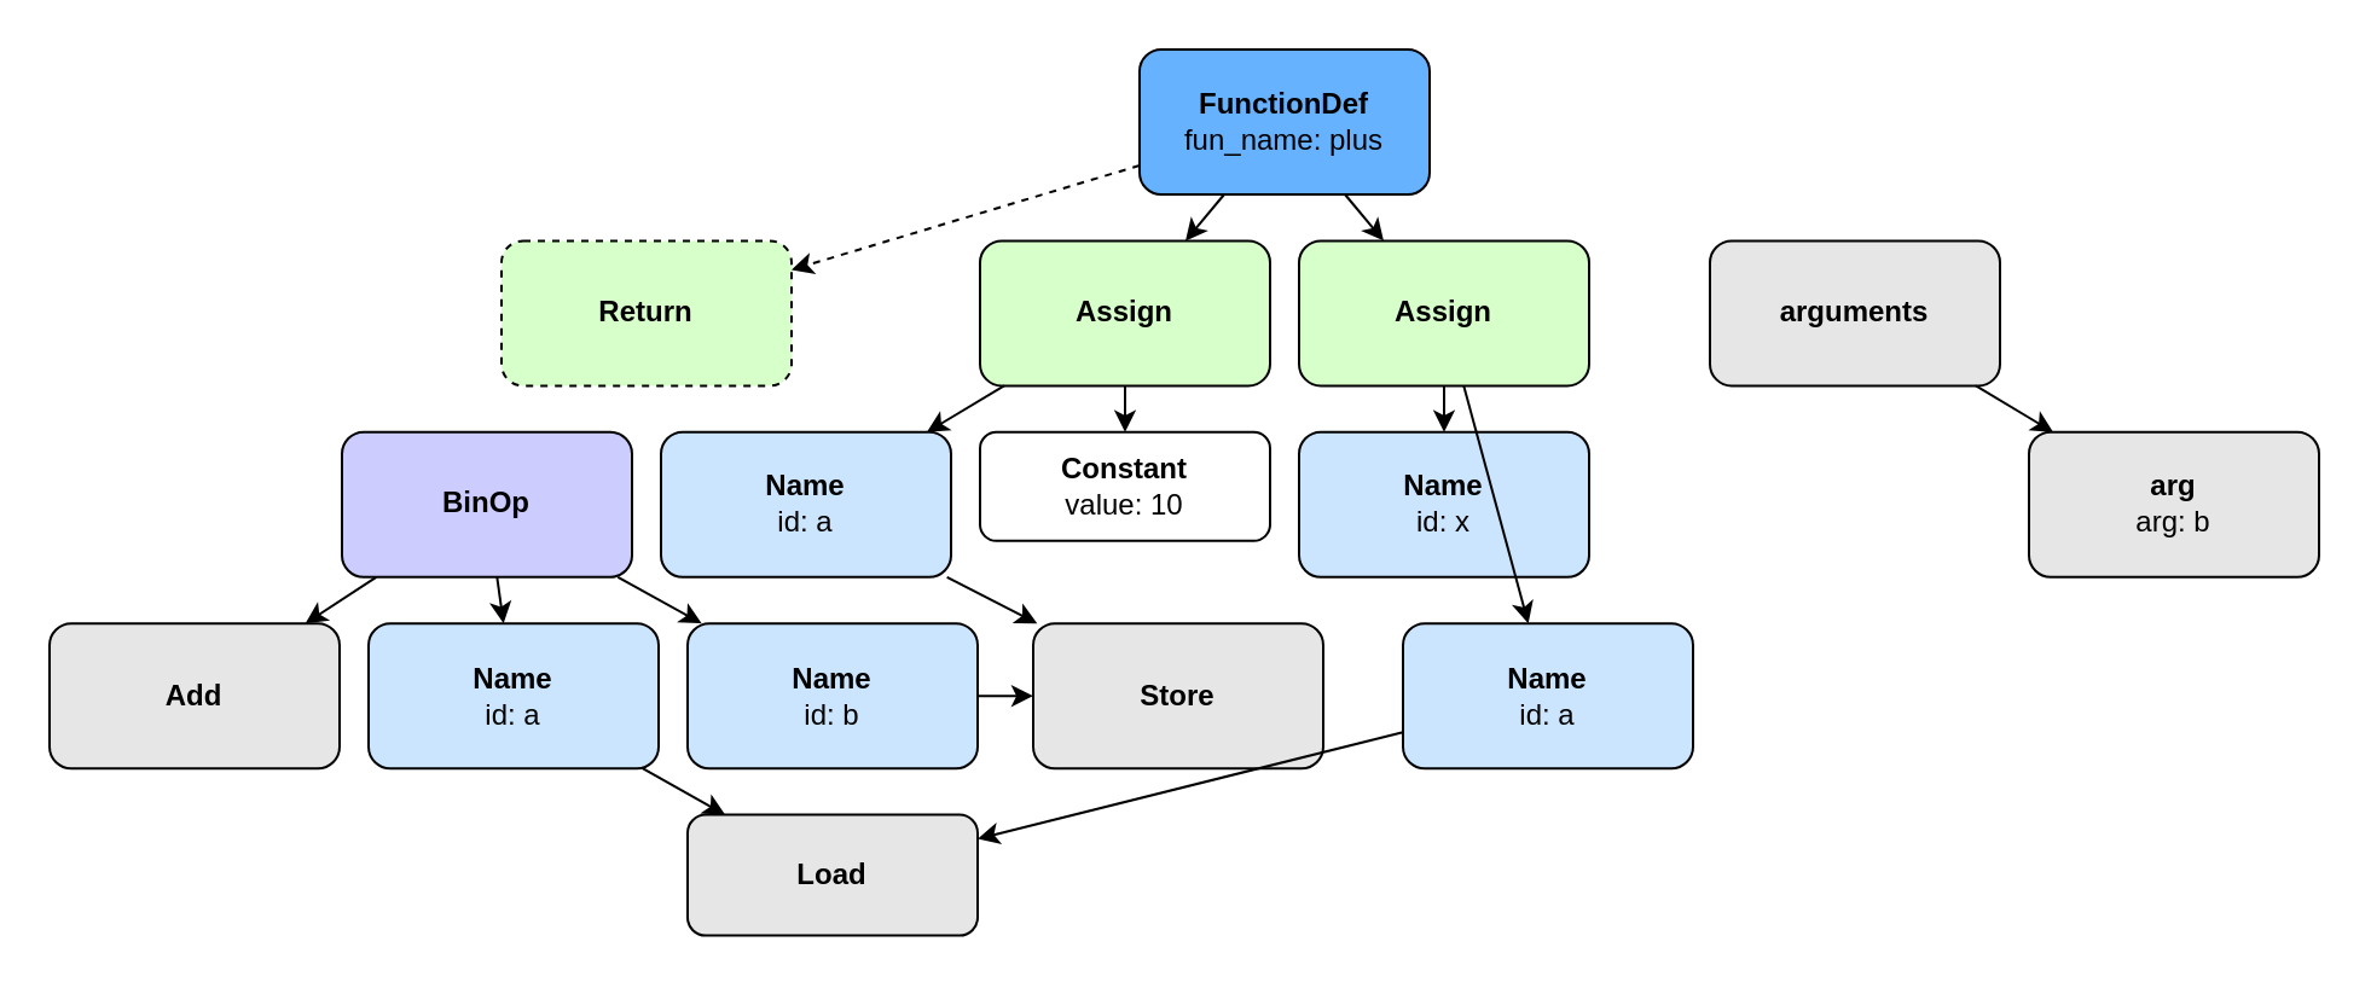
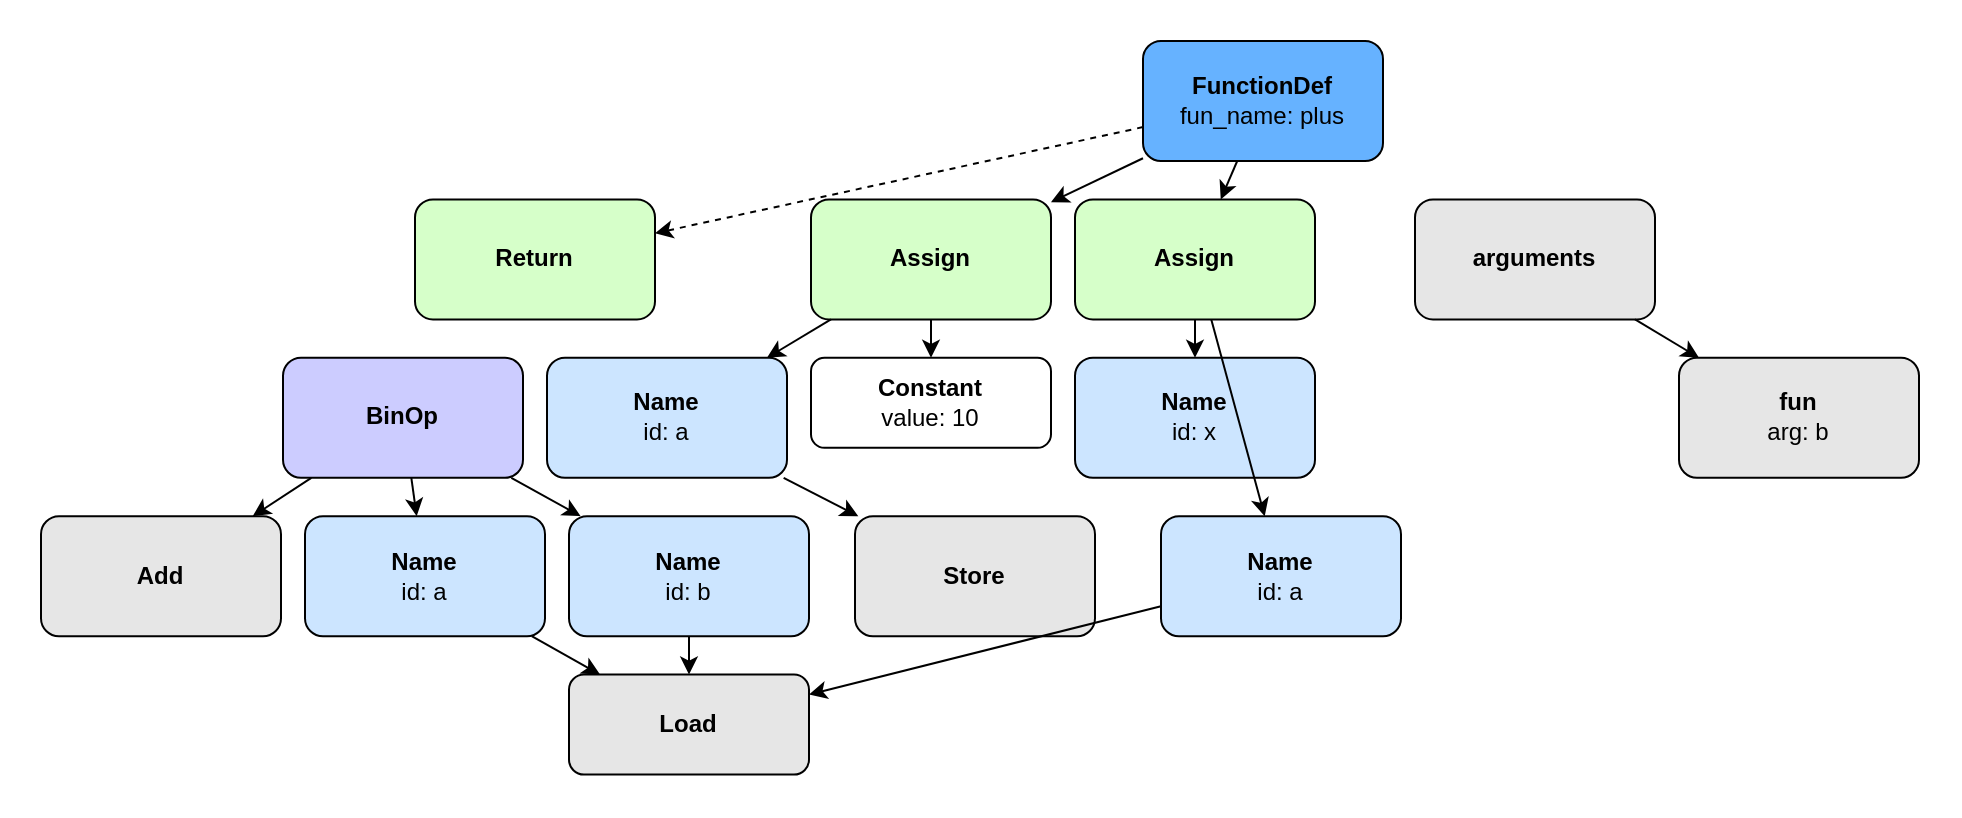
- <mxCell id="2" value="&lt;b&gt;FunctionDef&lt;/b&gt;&lt;br&gt;fun_name: plus" style="rounded=1;whiteSpace=wrap;html=1;fillColor=#66B2FF;strokeColor=#000000;" parent="1" vertex="1"><mxGeometry x="471" y="20" width="120" height="60" as="geometry" /></mxCell>
+ <mxCell id="2" value="&lt;b&gt;FunctionDef&lt;/b&gt;&lt;br&gt;fun_name: plus" style="rounded=1;whiteSpace=wrap;html=1;fillColor=#66B2FF;strokeColor=#000000;" parent="1" vertex="1"><mxGeometry x="571" y="20" width="120" height="60" as="geometry" /></mxCell>
- <mxCell id="13" value="&lt;b&gt;Return&lt;/b&gt;" style="rounded=1;whiteSpace=wrap;html=1;fillColor=#D6FFC9;strokeColor=#000000;dashed=1;" parent="1" vertex="1"><mxGeometry x="207" y="99.2" width="120" height="60" as="geometry" /></mxCell>
+ <mxCell id="13" value="&lt;b&gt;Return&lt;/b&gt;" style="rounded=1;whiteSpace=wrap;html=1;fillColor=#D6FFC9;strokeColor=#000000;" parent="1" vertex="1"><mxGeometry x="207" y="99.2" width="120" height="60" as="geometry" /></mxCell>
- <mxCell id="4" value="&lt;b&gt;arg&lt;/b&gt;&lt;br&gt;arg: b" style="rounded=1;whiteSpace=wrap;html=1;fillColor=#E6E6E6;strokeColor=#000000;" parent="1" vertex="1"><mxGeometry x="838.999" y="178.4" width="120" height="60" as="geometry" /></mxCell>
+ <mxCell id="4" value="&lt;b&gt;fun&lt;/b&gt;&lt;br&gt;arg: b" style="rounded=1;whiteSpace=wrap;html=1;fillColor=#E6E6E6;strokeColor=#000000;" parent="1" vertex="1"><mxGeometry x="838.999" y="178.4" width="120" height="60" as="geometry" /></mxCell>
- <mxCell id="32" value="" style="endArrow=classic;html=1;" parent="1" source="17" target="7" edge="1"><mxGeometry width="50" height="50" relative="1" as="geometry"><mxPoint x="420" y="460" as="sourcePoint" /><mxPoint x="470" y="410" as="targetPoint" /></mxGeometry></mxCell>
+ <mxCell id="32" value="" style="endArrow=classic;html=1;" parent="1" source="17" target="9" edge="1"><mxGeometry width="50" height="50" relative="1" as="geometry"><mxPoint x="420" y="460" as="sourcePoint" /><mxPoint x="470" y="410" as="targetPoint" /></mxGeometry></mxCell>
